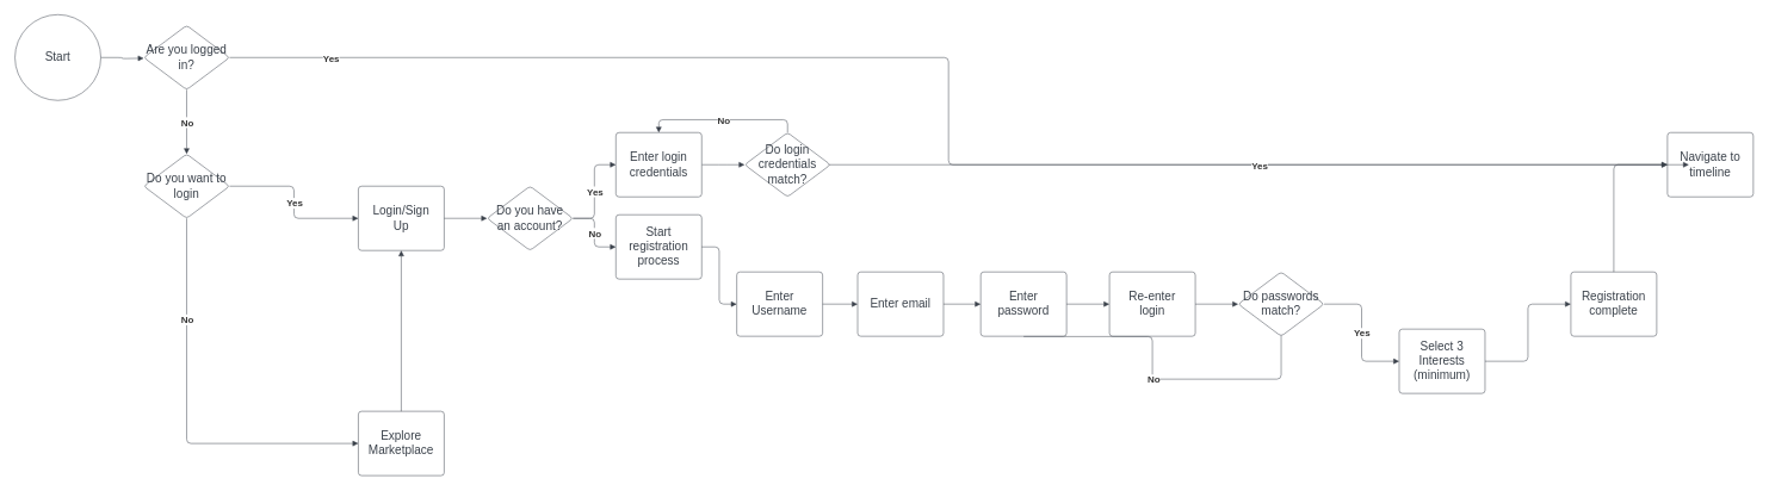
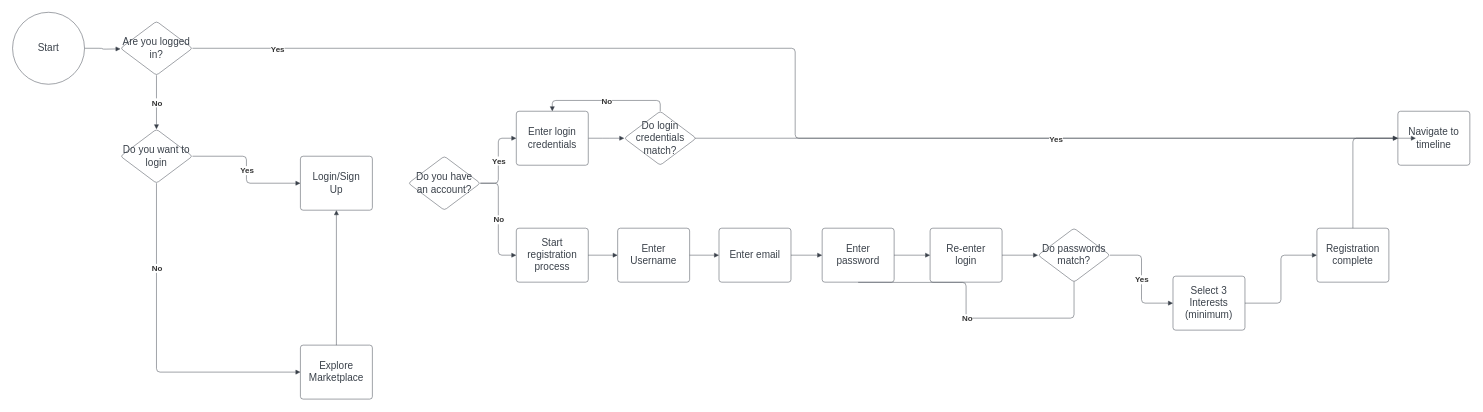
- <mxCell id="36" value="" style="html=1;jettySize=18;whiteSpace=wrap;fontSize=13;strokeColor=#3a414a;strokeOpacity=100;strokeWidth=0.8;rounded=1;arcSize=12;edgeStyle=orthogonalEdgeStyle;startArrow=none;endArrow=block;endFill=1;exitX=1;exitY=0.5;exitPerimeter=0;entryX=0;entryY=0.5;entryPerimeter=0;lucidId=-GozCNMFqnck;" parent="1" source="8" target="9" edge="1"><mxGeometry width="100" height="100" relative="1" as="geometry"><Array as="points" /></mxGeometry></mxCell>
- <mxCell id="15" value="Start registration process" style="html=1;overflow=block;blockSpacing=1;whiteSpace=wrap;fontSize=16.7;fontColor=#3a414a;spacing=9;strokeColor=#3a414a;strokeOpacity=100;rounded=1;absoluteArcSize=1;arcSize=9;strokeWidth=0.8;lucidId=4oozPxIjKaFJ;" parent="1" vertex="1"><mxGeometry x="860" y="300" width="120" height="90" as="geometry" /></mxCell>
+ <mxCell id="15" value="Start registration process" style="html=1;overflow=block;blockSpacing=1;whiteSpace=wrap;fontSize=16.7;fontColor=#3a414a;spacing=9;strokeColor=#3a414a;strokeOpacity=100;rounded=1;absoluteArcSize=1;arcSize=9;strokeWidth=0.8;lucidId=4oozPxIjKaFJ;" parent="1" vertex="1"><mxGeometry x="860" y="380" width="120" height="90" as="geometry" /></mxCell>
